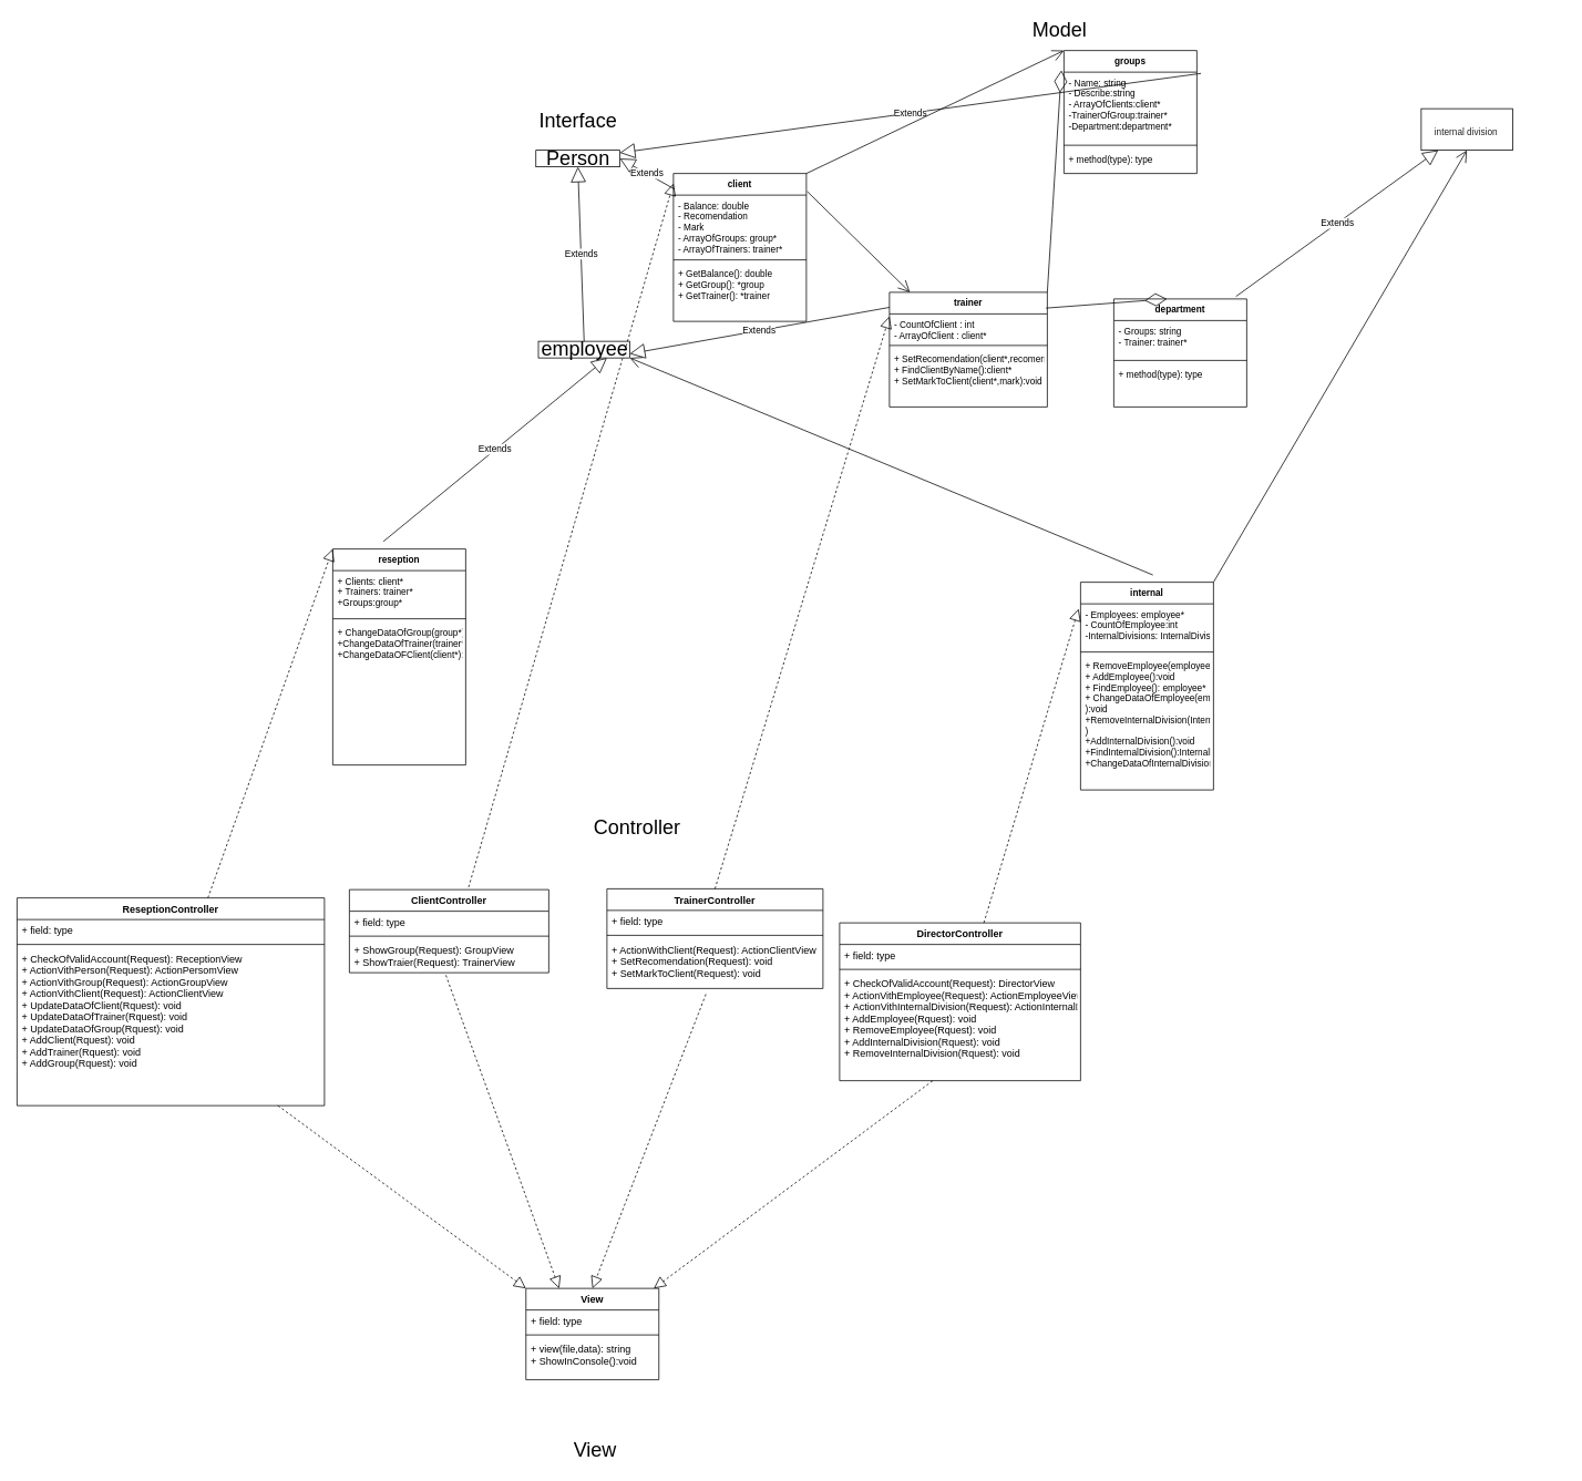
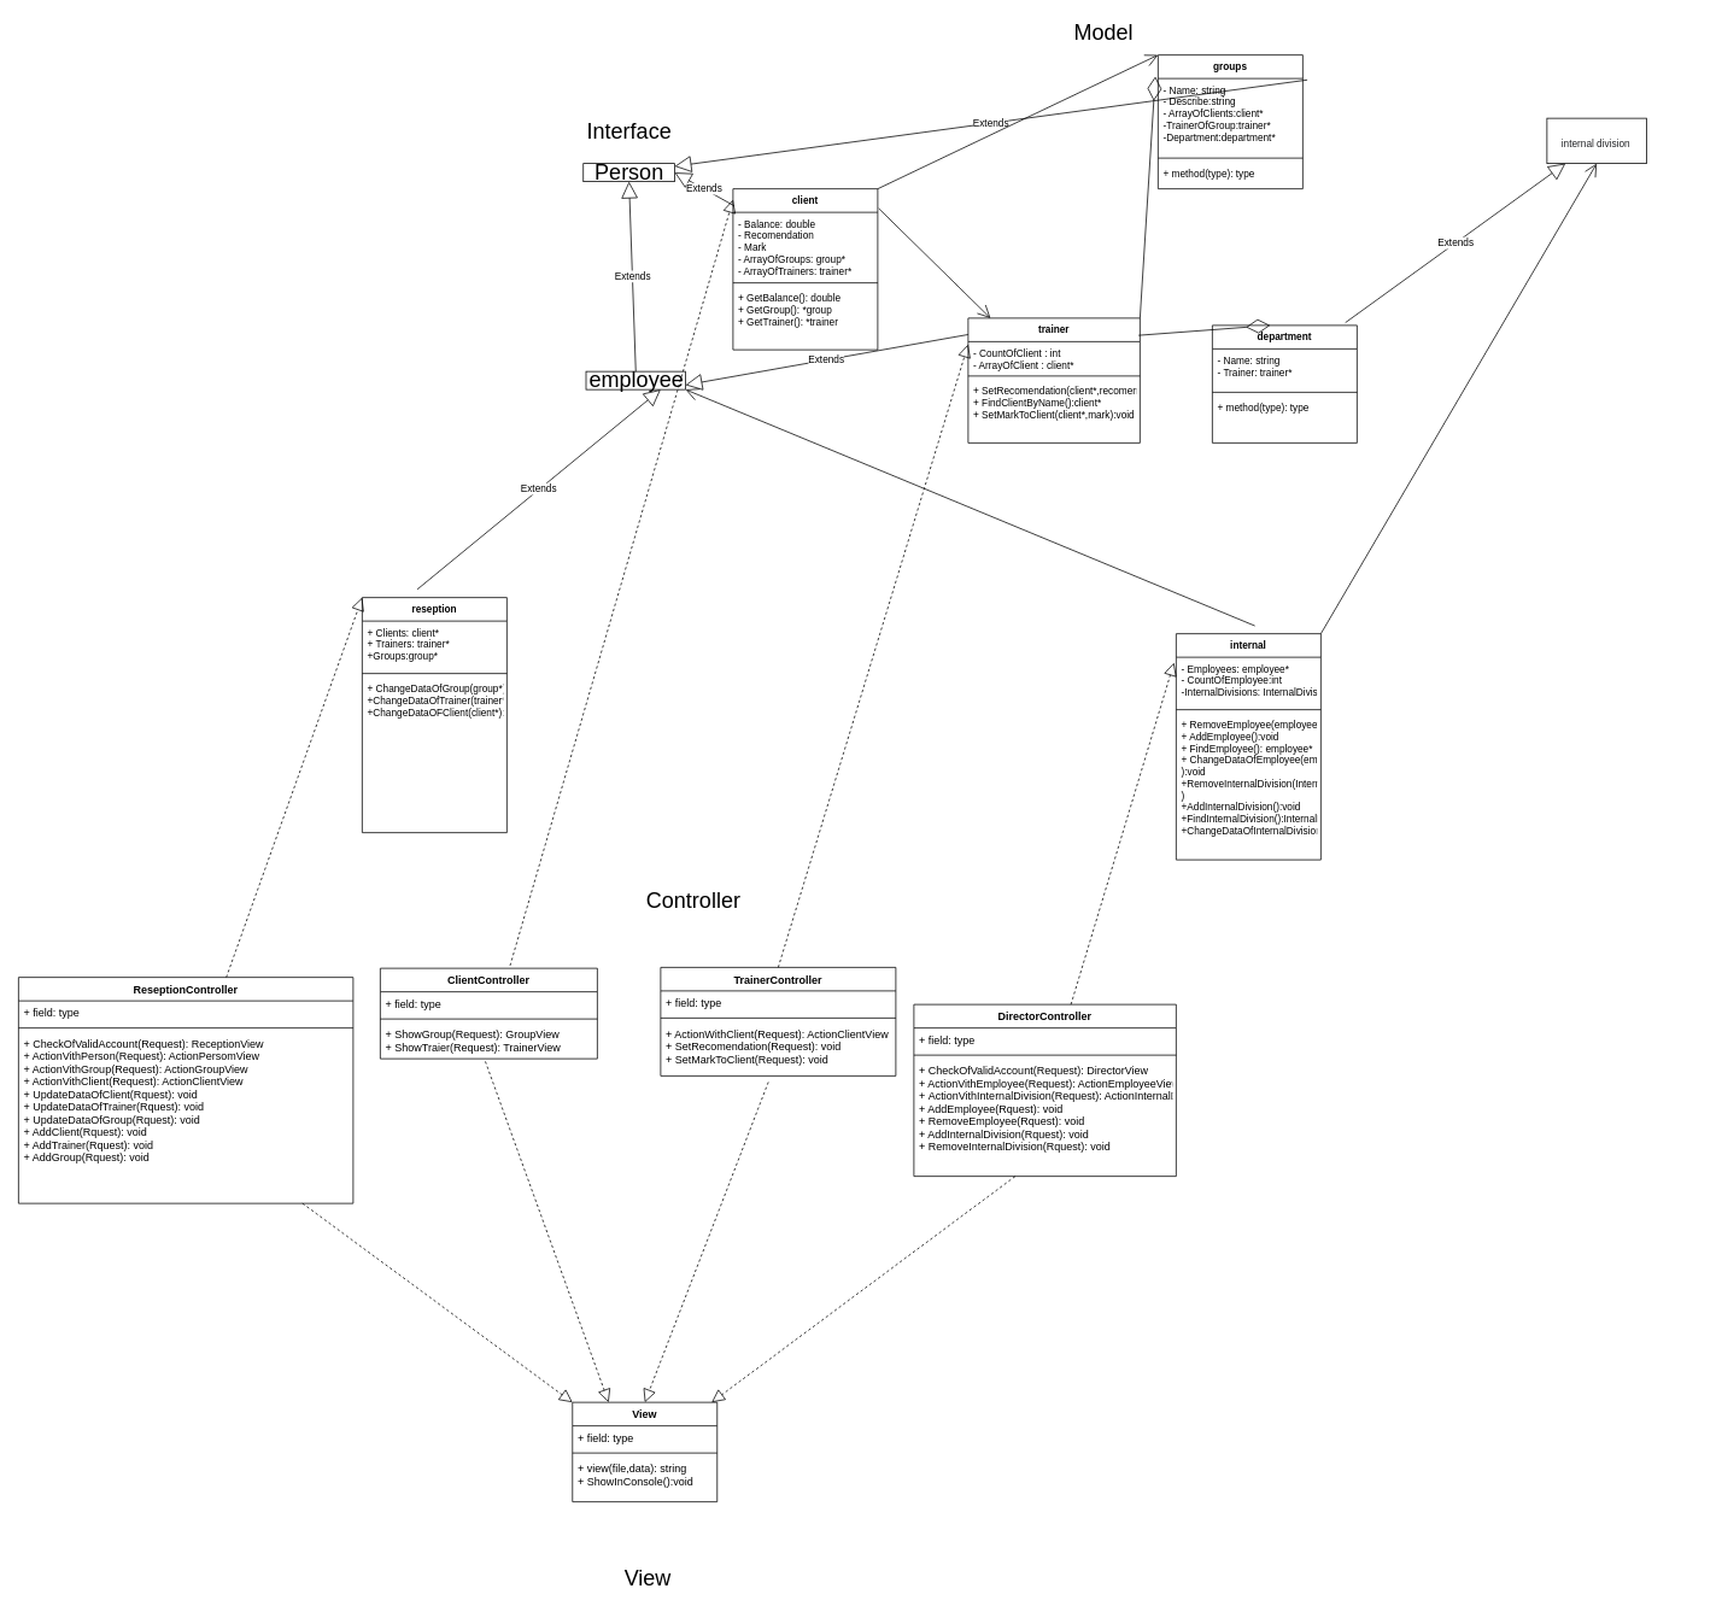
- <mxCell id="3" value="Model" style="text;html=1;strokeColor=none;fillColor=none;align=center;verticalAlign=middle;whiteSpace=wrap;rounded=0;fontSize=24;" parent="1" vertex="1"><mxGeometry x="1245" y="20" width="60" height="30" as="geometry" /></mxCell>
+ <mxCell id="3" value="Model" style="text;html=1;strokeColor=none;fillColor=none;align=center;verticalAlign=middle;whiteSpace=wrap;rounded=0;fontSize=24;" parent="1" vertex="1"><mxGeometry x="1190" width="60" height="30" as="geometry" y="20" /></mxCell>
- <mxCell id="21" value="- Groups: string&#10;- Trainer: trainer*" style="text;strokeColor=none;fillColor=none;align=left;verticalAlign=top;spacingLeft=4;spacingRight=4;overflow=hidden;rotatable=0;points=[[0,0.5],[1,0.5]];portConstraint=eastwest;fontSize=11;" parent="20" vertex="1"><mxGeometry y="26" width="160" height="44" as="geometry" /></mxCell>
+ <mxCell id="21" value="- Name: string&#10;- Trainer: trainer*" style="text;strokeColor=none;fillColor=none;align=left;verticalAlign=top;spacingLeft=4;spacingRight=4;overflow=hidden;rotatable=0;points=[[0,0.5],[1,0.5]];portConstraint=eastwest;fontSize=11;" parent="20" vertex="1"><mxGeometry y="26" width="160" height="44" as="geometry" /></mxCell>
